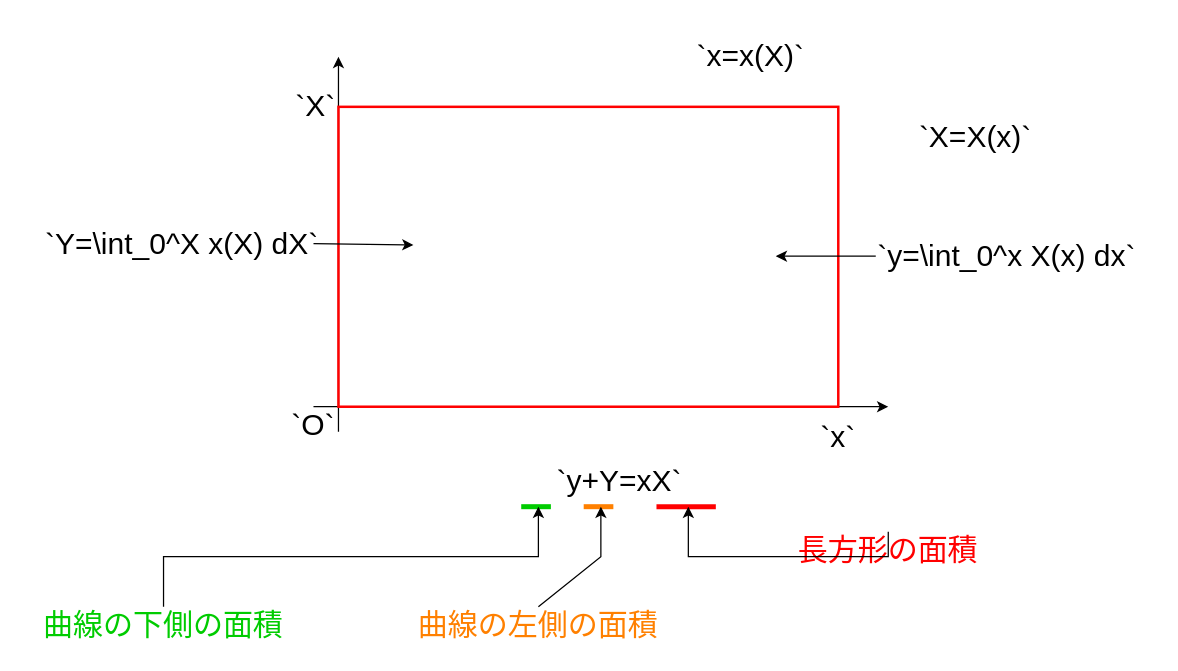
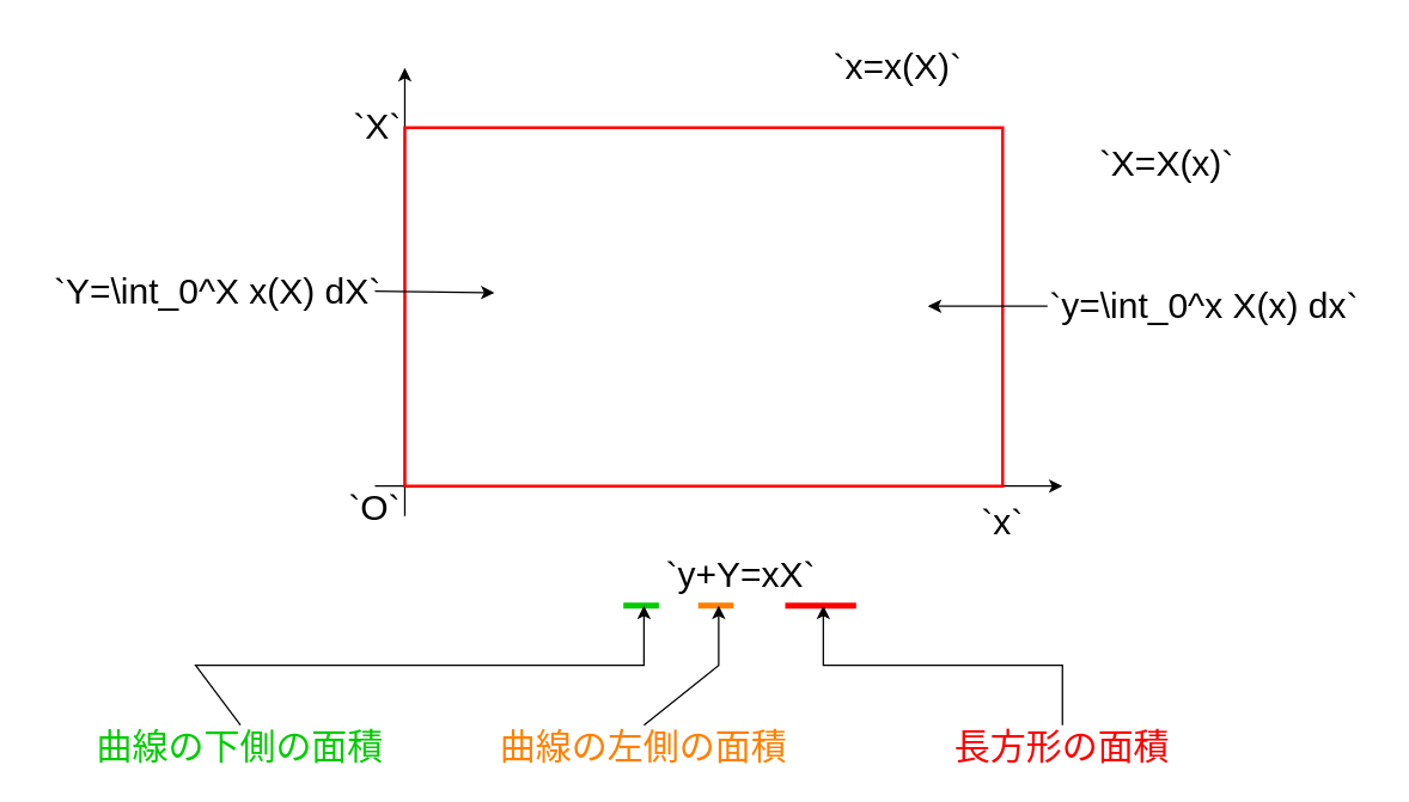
- <mxCell id="17" value="長方形の面積" style="text;html=1;align=center;verticalAlign=middle;whiteSpace=wrap;rounded=0;fontSize=24;fontColor=#FF0000;" parent="1" vertex="1"><mxGeometry x="600" y="425" width="220" height="30" as="geometry" /></mxCell>
+ <mxCell id="17" value="長方形の面積" style="text;html=1;align=center;verticalAlign=middle;whiteSpace=wrap;rounded=0;fontSize=24;fontColor=#FF0000;" parent="1" vertex="1"><mxGeometry x="600" y="485" width="220" height="30" as="geometry" /></mxCell>
- <mxCell id="9" value="曲線の下側の面積" style="text;html=1;align=center;verticalAlign=middle;whiteSpace=wrap;rounded=0;fontSize=24;fontColor=#00CC00;" parent="1" vertex="1"><mxGeometry x="20" y="485" width="220" height="30" as="geometry" /></mxCell>
+ <mxCell id="9" value="曲線の下側の面積" style="text;html=1;align=center;verticalAlign=middle;whiteSpace=wrap;rounded=0;fontSize=24;fontColor=#00CC00;" parent="1" vertex="1"><mxGeometry x="50" y="485" width="220" height="30" as="geometry" /></mxCell>
